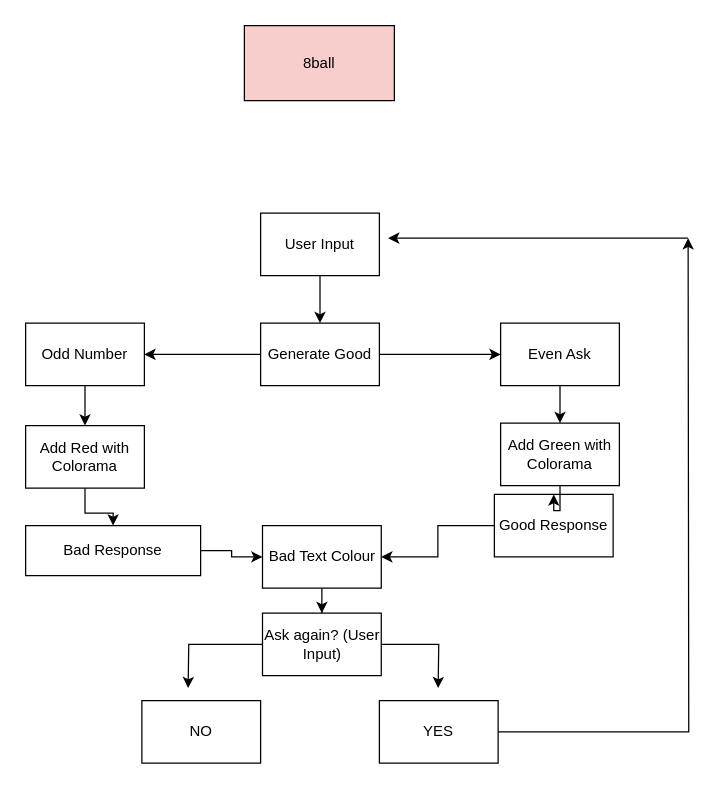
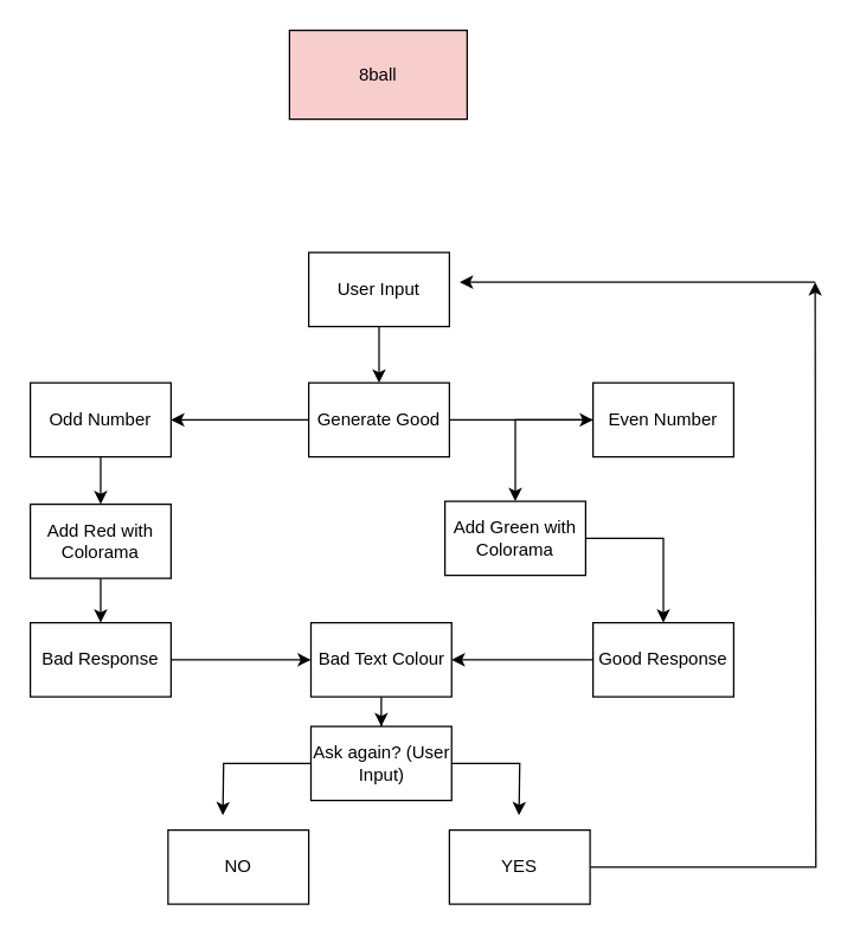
- <mxCell id="10" value="Even Ask" style="rounded=0;whiteSpace=wrap;html=1;" parent="1" vertex="1"><mxGeometry x="400" y="258" width="95" height="50" as="geometry" /></mxCell>
+ <mxCell id="10" value="Even Number" style="rounded=0;whiteSpace=wrap;html=1;" parent="1" vertex="1"><mxGeometry x="400" y="258" width="95" height="50" as="geometry" /></mxCell>
- <mxCell id="19" value="Add Green with Colorama" style="rounded=0;whiteSpace=wrap;html=1;" parent="1" vertex="1"><mxGeometry x="400" y="338" width="95" height="50" as="geometry" /></mxCell>
+ <mxCell id="19" value="Add Green with Colorama" style="rounded=0;whiteSpace=wrap;html=1;" parent="1" vertex="1"><mxGeometry x="300" y="338" width="95" height="50" as="geometry" /></mxCell>
- <mxCell id="6" value="Good Response" style="rounded=0;whiteSpace=wrap;html=1;" parent="1" vertex="1"><mxGeometry x="395" y="395" width="95" height="50" as="geometry" /></mxCell>
+ <mxCell id="6" value="Good Response" style="rounded=0;whiteSpace=wrap;html=1;" parent="1" vertex="1"><mxGeometry x="400" y="420" width="95" height="50" as="geometry" /></mxCell>
- <mxCell id="8" value="Bad Response" style="rounded=0;whiteSpace=wrap;html=1;" parent="1" vertex="1"><mxGeometry x="20" y="420" width="140" height="40" as="geometry" /></mxCell>
+ <mxCell id="8" value="Bad Response" style="rounded=0;whiteSpace=wrap;html=1;" parent="1" vertex="1"><mxGeometry x="20" y="420" width="95" height="50" as="geometry" /></mxCell>
